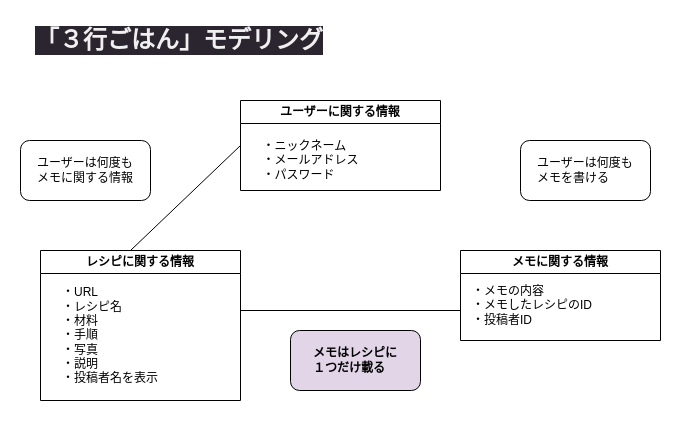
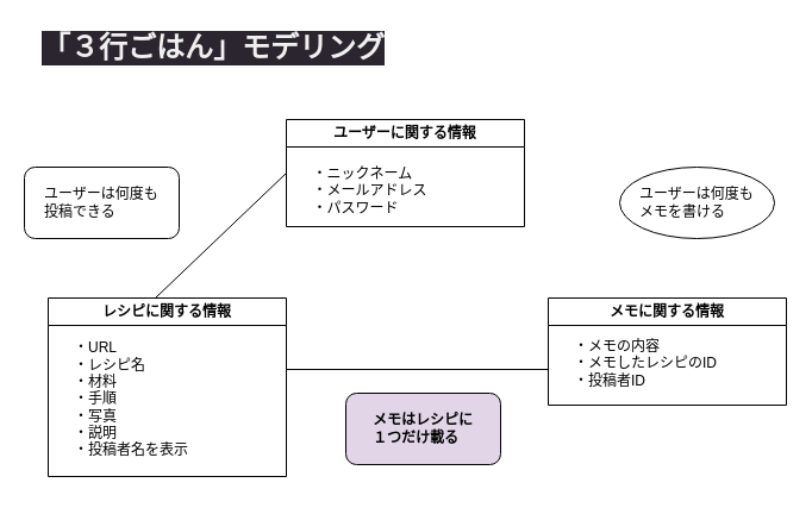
- <mxCell id="12" value="&lt;div style=&quot;text-align: left;&quot;&gt;&lt;span style=&quot;background-color: initial;&quot;&gt;ユーザーは何度も&lt;/span&gt;&lt;/div&gt;&lt;div style=&quot;text-align: left;&quot;&gt;&lt;span style=&quot;background-color: initial;&quot;&gt;メモに関する情報&lt;/span&gt;&lt;/div&gt;" style="rounded=1;whiteSpace=wrap;html=1;" vertex="1" parent="1"><mxGeometry x="20" y="140" width="130" height="60" as="geometry" /></mxCell>
+ <mxCell id="12" value="&lt;div style=&quot;text-align: left;&quot;&gt;&lt;span style=&quot;background-color: initial;&quot;&gt;ユーザーは何度も&lt;/span&gt;&lt;/div&gt;&lt;div style=&quot;text-align: left;&quot;&gt;&lt;span style=&quot;background-color: initial;&quot;&gt;投稿できる&lt;/span&gt;&lt;/div&gt;" style="rounded=1;whiteSpace=wrap;html=1;" vertex="1" parent="1"><mxGeometry x="20" y="140" width="130" height="60" as="geometry" /></mxCell>
- <mxCell id="11" value="&lt;div style=&quot;text-align: left;&quot;&gt;&lt;span style=&quot;background-color: initial;&quot;&gt;ユーザーは何度も&lt;/span&gt;&lt;/div&gt;&lt;div style=&quot;text-align: left;&quot;&gt;&lt;span style=&quot;background-color: initial;&quot;&gt;メモを書ける&lt;/span&gt;&lt;/div&gt;" style="rounded=1;whiteSpace=wrap;html=1;" vertex="1" parent="1"><mxGeometry x="520" y="140" width="130" height="60" as="geometry" /></mxCell>
+ <mxCell id="11" value="&lt;div style=&quot;text-align: left;&quot;&gt;&lt;span style=&quot;background-color: initial;&quot;&gt;ユーザーは何度も&lt;/span&gt;&lt;/div&gt;&lt;div style=&quot;text-align: left;&quot;&gt;&lt;span style=&quot;background-color: initial;&quot;&gt;メモを書ける&lt;/span&gt;&lt;/div&gt;" style="ellipse;whiteSpace=wrap;html=1;" vertex="1" parent="1"><mxGeometry x="520" y="140" width="130" height="60" as="geometry" /></mxCell>
- <mxCell id="8" value="・メモの内容&lt;br&gt;・メモしたレシピのID&lt;br&gt;・投稿者ID" style="text;html=1;strokeColor=none;fillColor=none;align=left;verticalAlign=middle;whiteSpace=wrap;rounded=0;" vertex="1" parent="7"><mxGeometry x="10" y="40" width="160" height="30" as="geometry" /></mxCell>
+ <mxCell id="8" value="・メモの内容&lt;br&gt;・メモしたレシピのID&lt;br&gt;・投稿者ID" style="text;html=1;strokeColor=none;fillColor=none;align=left;verticalAlign=middle;whiteSpace=wrap;rounded=0;" vertex="1" parent="7"><mxGeometry x="20" y="40" width="160" height="30" as="geometry" /></mxCell>
